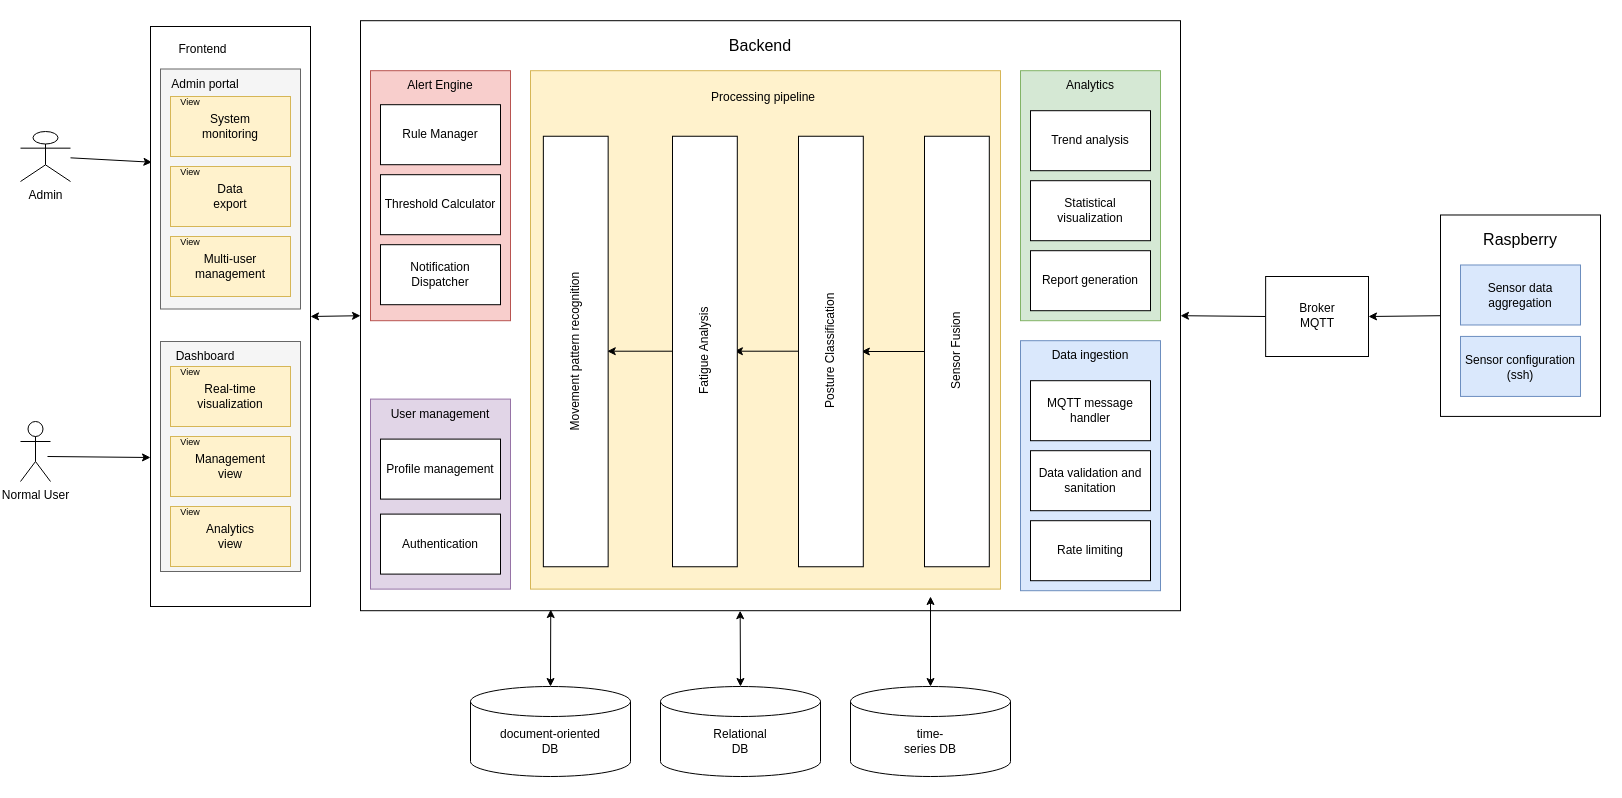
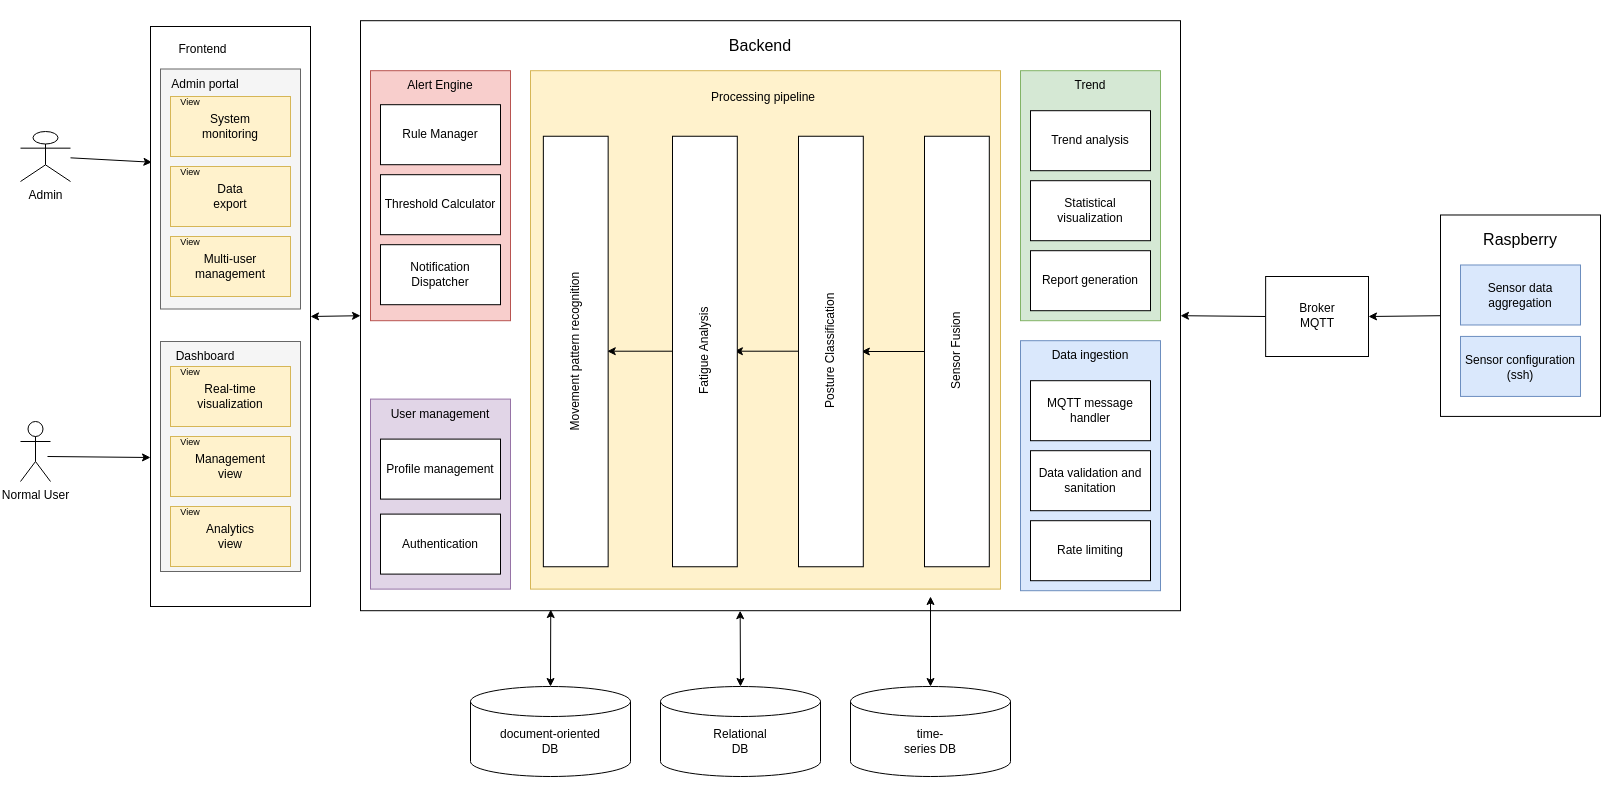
- <mxCell id="68" value="Analytics" style="text;html=1;align=center;verticalAlign=middle;whiteSpace=wrap;rounded=0;container=0;" parent="66" vertex="1"><mxGeometry x="20" width="100" height="30" as="geometry" /></mxCell>
+ <mxCell id="68" value="Trend" style="text;html=1;align=center;verticalAlign=middle;whiteSpace=wrap;rounded=0;container=0;" parent="66" vertex="1"><mxGeometry x="20" width="100" height="30" as="geometry" /></mxCell>
